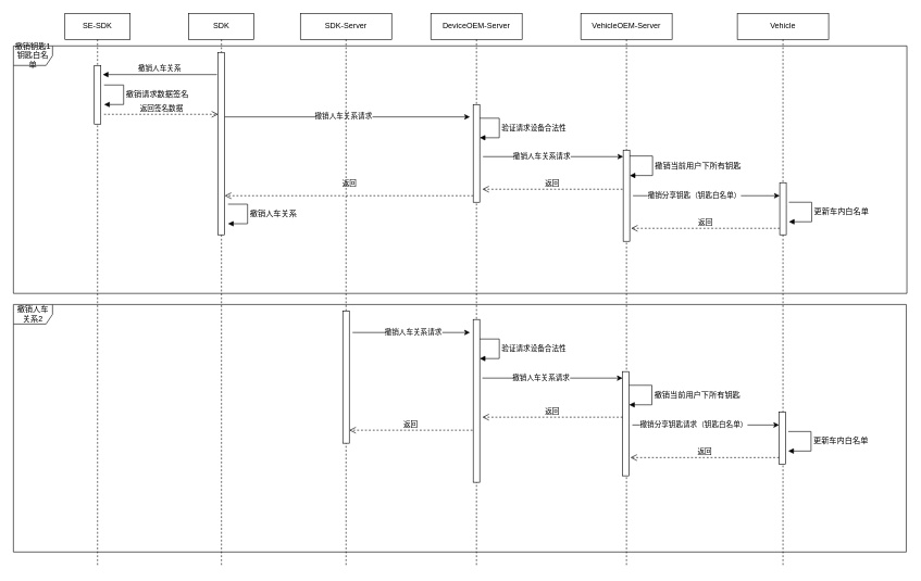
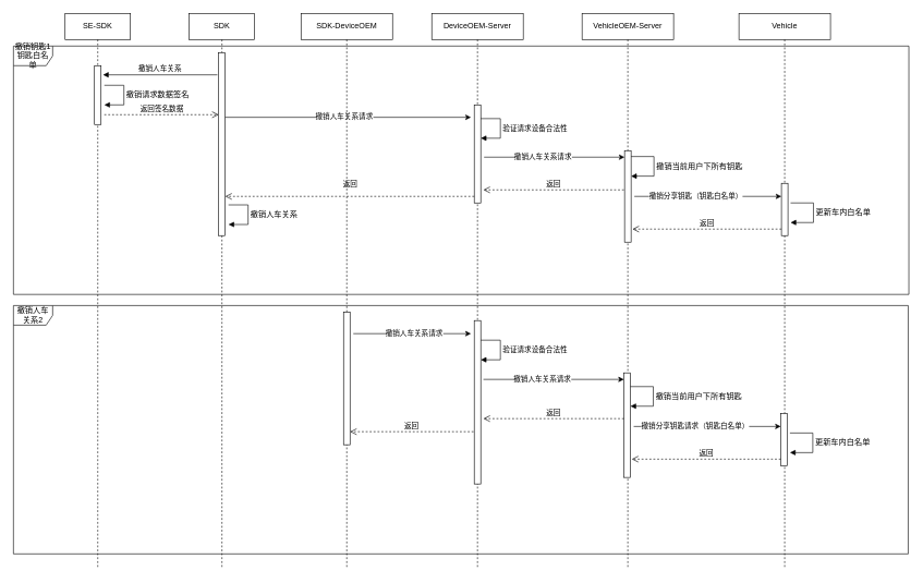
- <mxCell id="45" value="SDK-Server" style="shape=umlLifeline;perimeter=lifelinePerimeter;whiteSpace=wrap;html=1;container=0;dropTarget=0;collapsible=0;recursiveResize=0;outlineConnect=0;portConstraint=eastwest;newEdgeStyle={&quot;edgeStyle&quot;:&quot;elbowEdgeStyle&quot;,&quot;elbow&quot;:&quot;vertical&quot;,&quot;curved&quot;:0,&quot;rounded&quot;:0};" parent="1" vertex="1"><mxGeometry x="460" y="20" width="140" height="850" as="geometry" /></mxCell>
+ <mxCell id="45" value="SDK-DeviceOEM" style="shape=umlLifeline;perimeter=lifelinePerimeter;whiteSpace=wrap;html=1;container=0;dropTarget=0;collapsible=0;recursiveResize=0;outlineConnect=0;portConstraint=eastwest;newEdgeStyle={&quot;edgeStyle&quot;:&quot;elbowEdgeStyle&quot;,&quot;elbow&quot;:&quot;vertical&quot;,&quot;curved&quot;:0,&quot;rounded&quot;:0};" parent="1" vertex="1"><mxGeometry x="460" y="20" width="140" height="850" as="geometry" /></mxCell>
